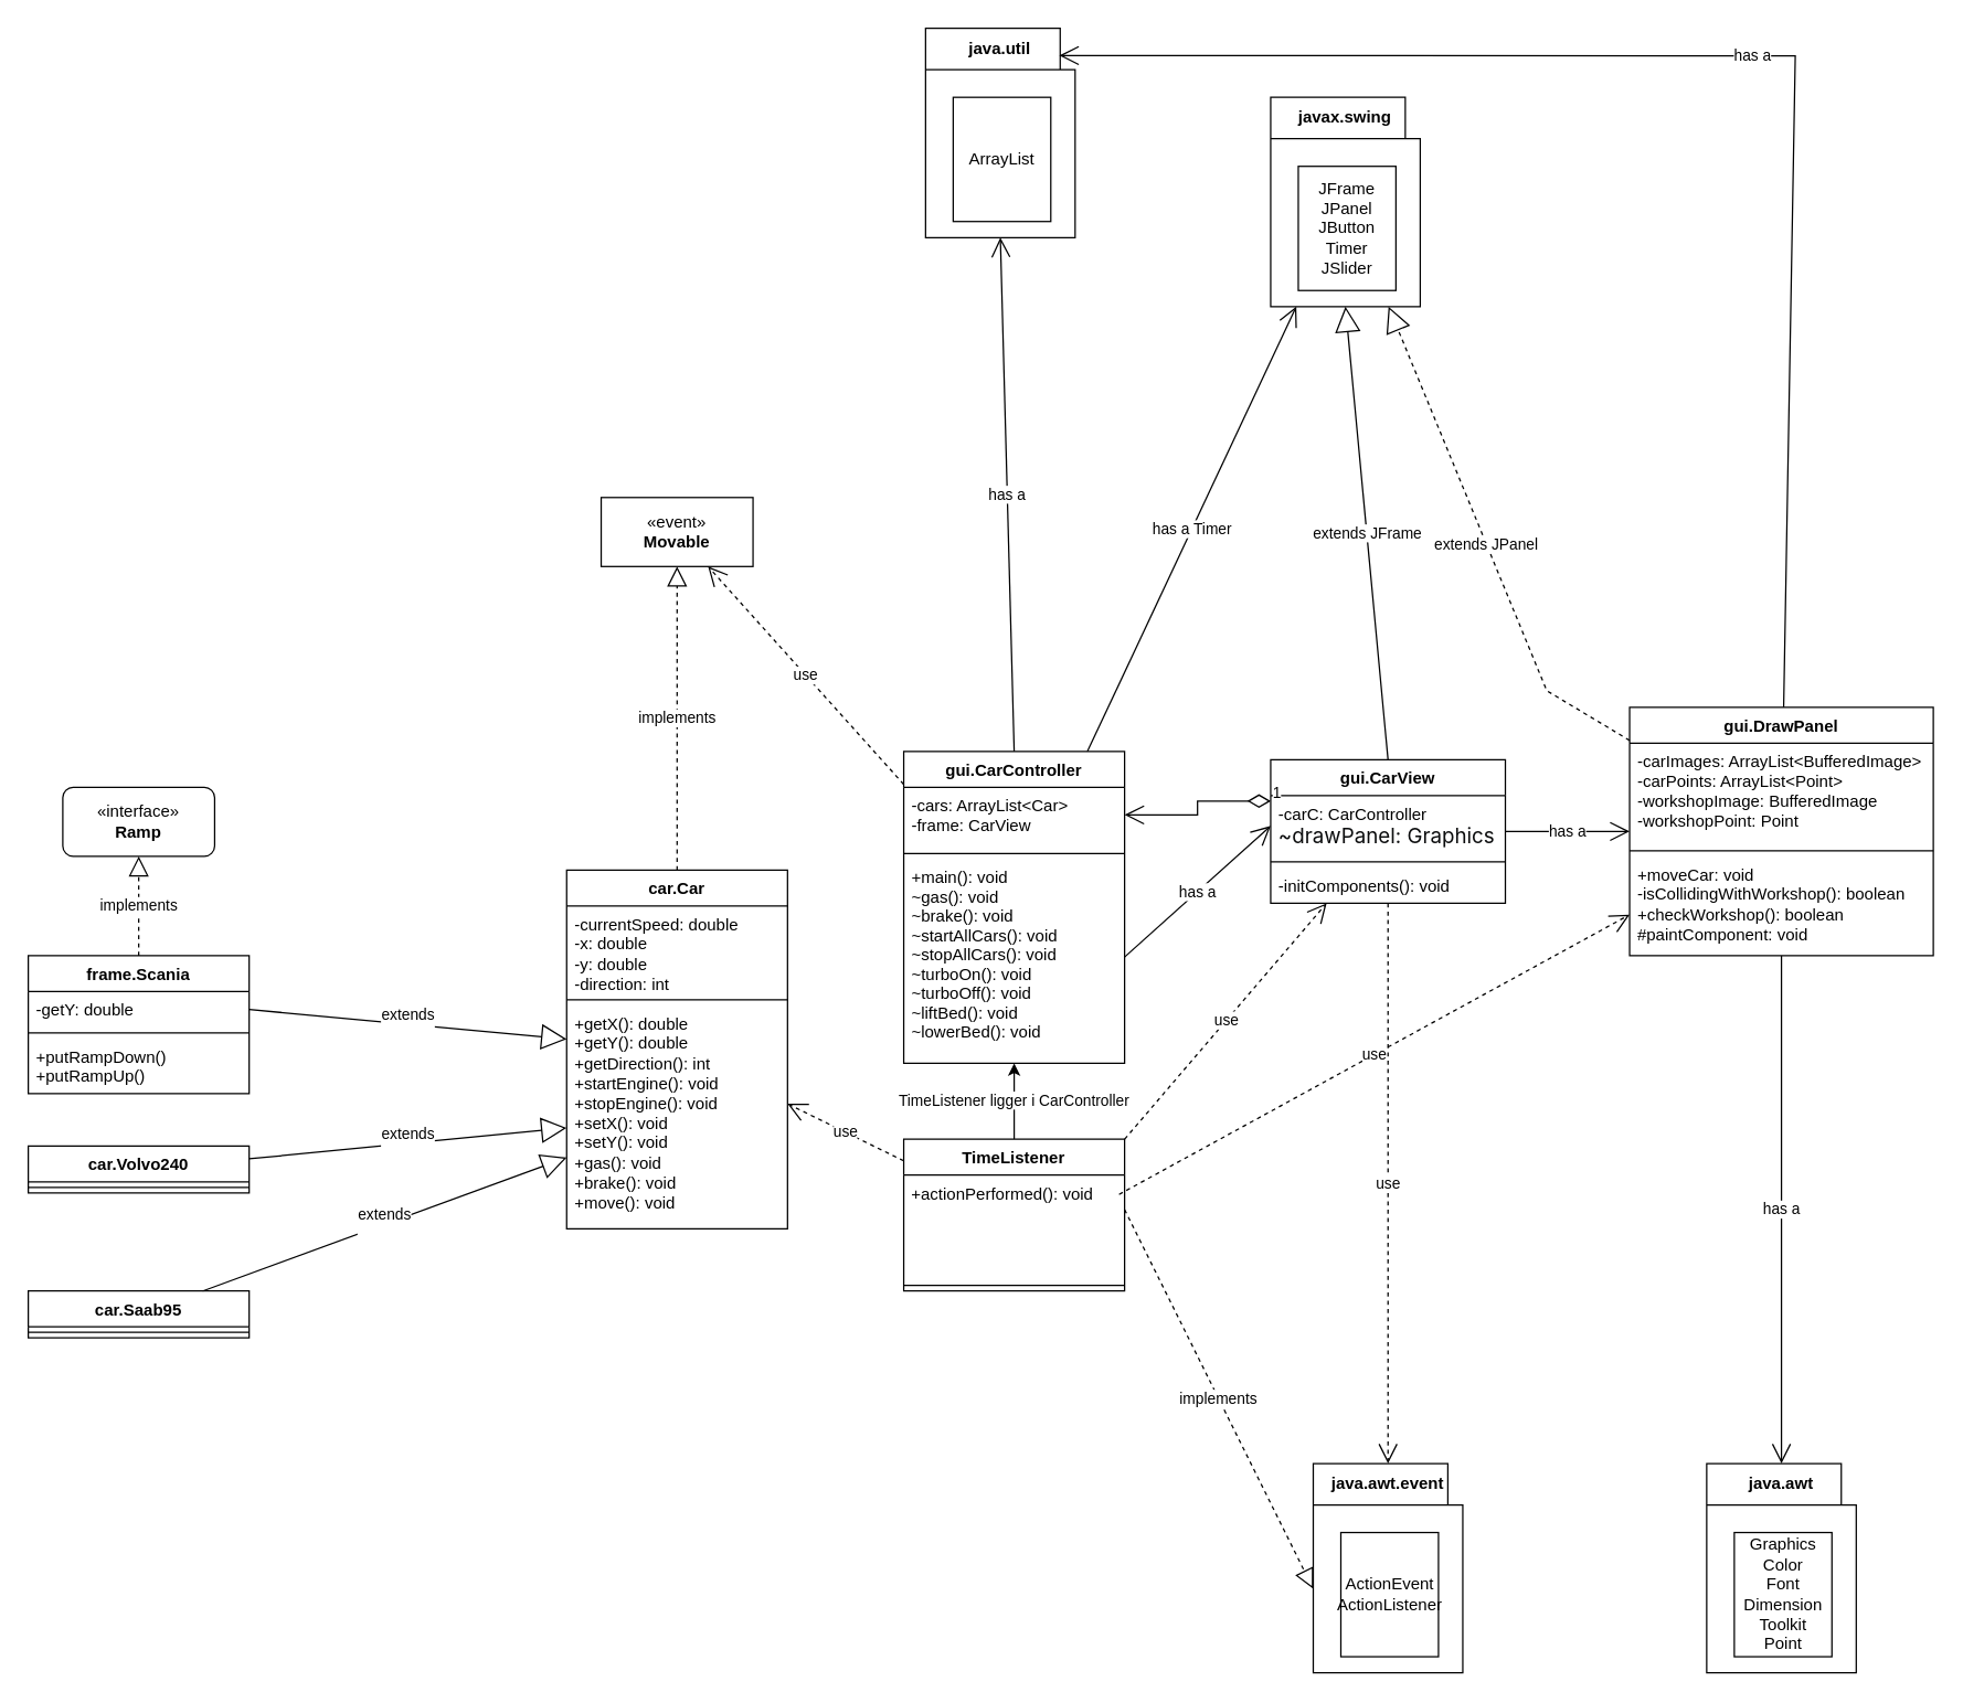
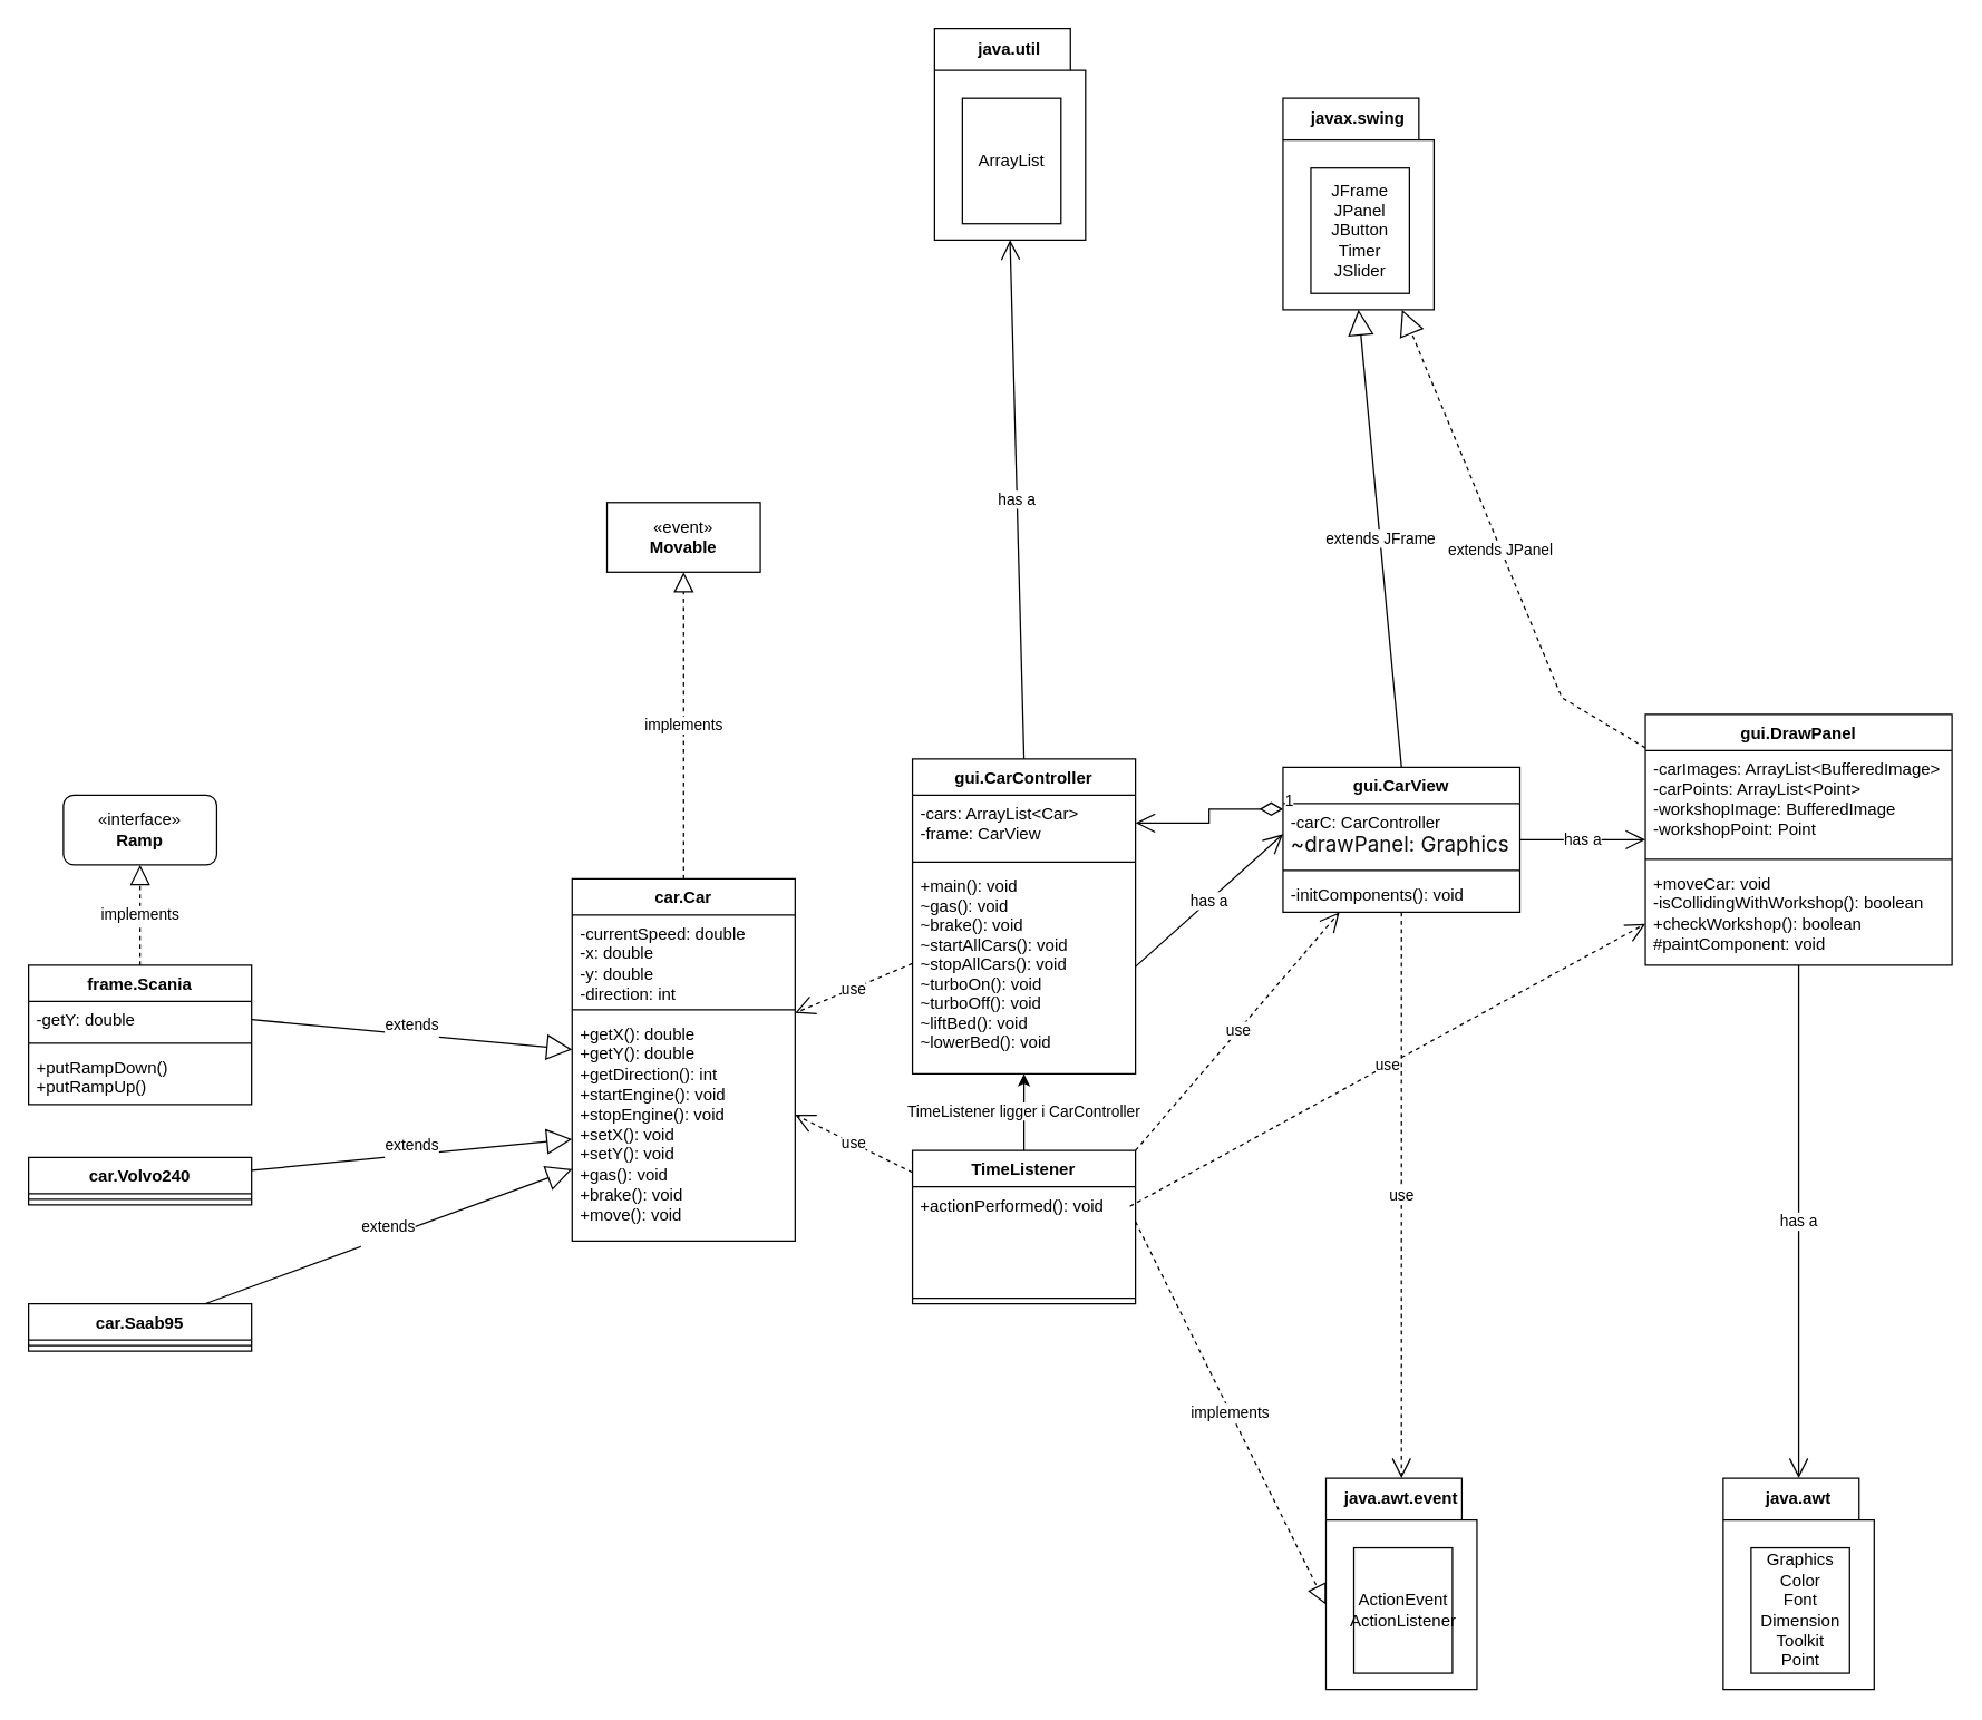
- <mxCell id="51" value="has a" style="endArrow=open;endFill=1;endSize=12;html=1;rounded=0;entryX=0.894;entryY=0.13;entryDx=0;entryDy=0;entryPerimeter=0;" parent="1" source="18" target="34" edge="1"><mxGeometry width="160" relative="1" as="geometry"><mxPoint x="1090" y="385" as="sourcePoint" /><mxPoint x="1196" y="290" as="targetPoint" /><Array as="points"><mxPoint x="1300" y="40" /></Array></mxGeometry></mxCell>
- <mxCell id="46" value="has a Timer" style="endArrow=open;endFill=1;endSize=12;html=1;rounded=0;" parent="1" source="2" target="28" edge="1"><mxGeometry width="160" relative="1" as="geometry"><mxPoint x="530" y="811.66" as="sourcePoint" /><mxPoint x="636" y="716.66" as="targetPoint" /><Array as="points" /></mxGeometry></mxCell>
- <mxCell id="45" value="use" style="endArrow=open;endSize=12;dashed=1;html=1;rounded=0;" parent="1" source="2" target="26" edge="1"><mxGeometry width="160" relative="1" as="geometry"><mxPoint x="810" y="780" as="sourcePoint" /><mxPoint x="940" y="895" as="targetPoint" /></mxGeometry></mxCell>
+ <mxCell id="45" value="use" style="endArrow=open;endSize=12;dashed=1;html=1;rounded=0;" parent="1" source="2" target="6" edge="1"><mxGeometry width="160" relative="1" as="geometry"><mxPoint x="810" y="780" as="sourcePoint" /><mxPoint x="940" y="895" as="targetPoint" /></mxGeometry></mxCell>
